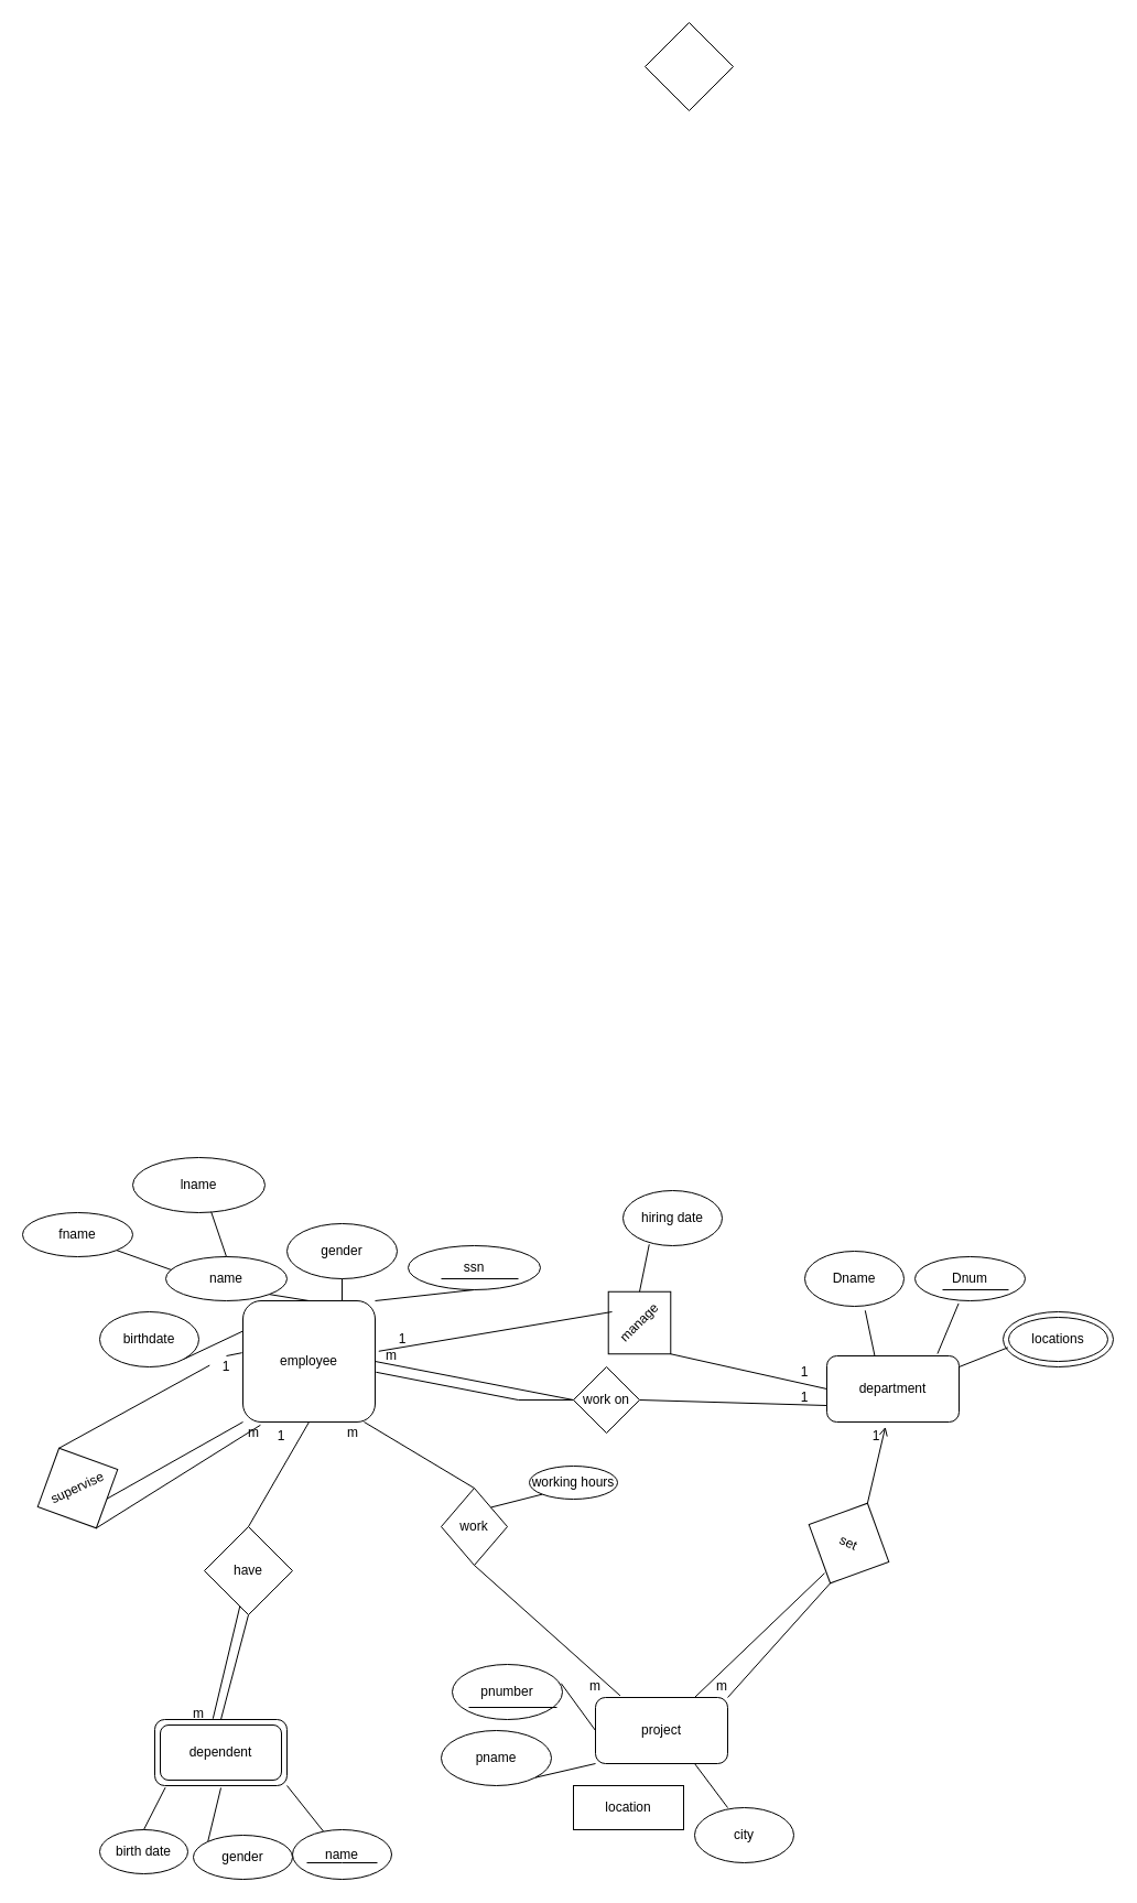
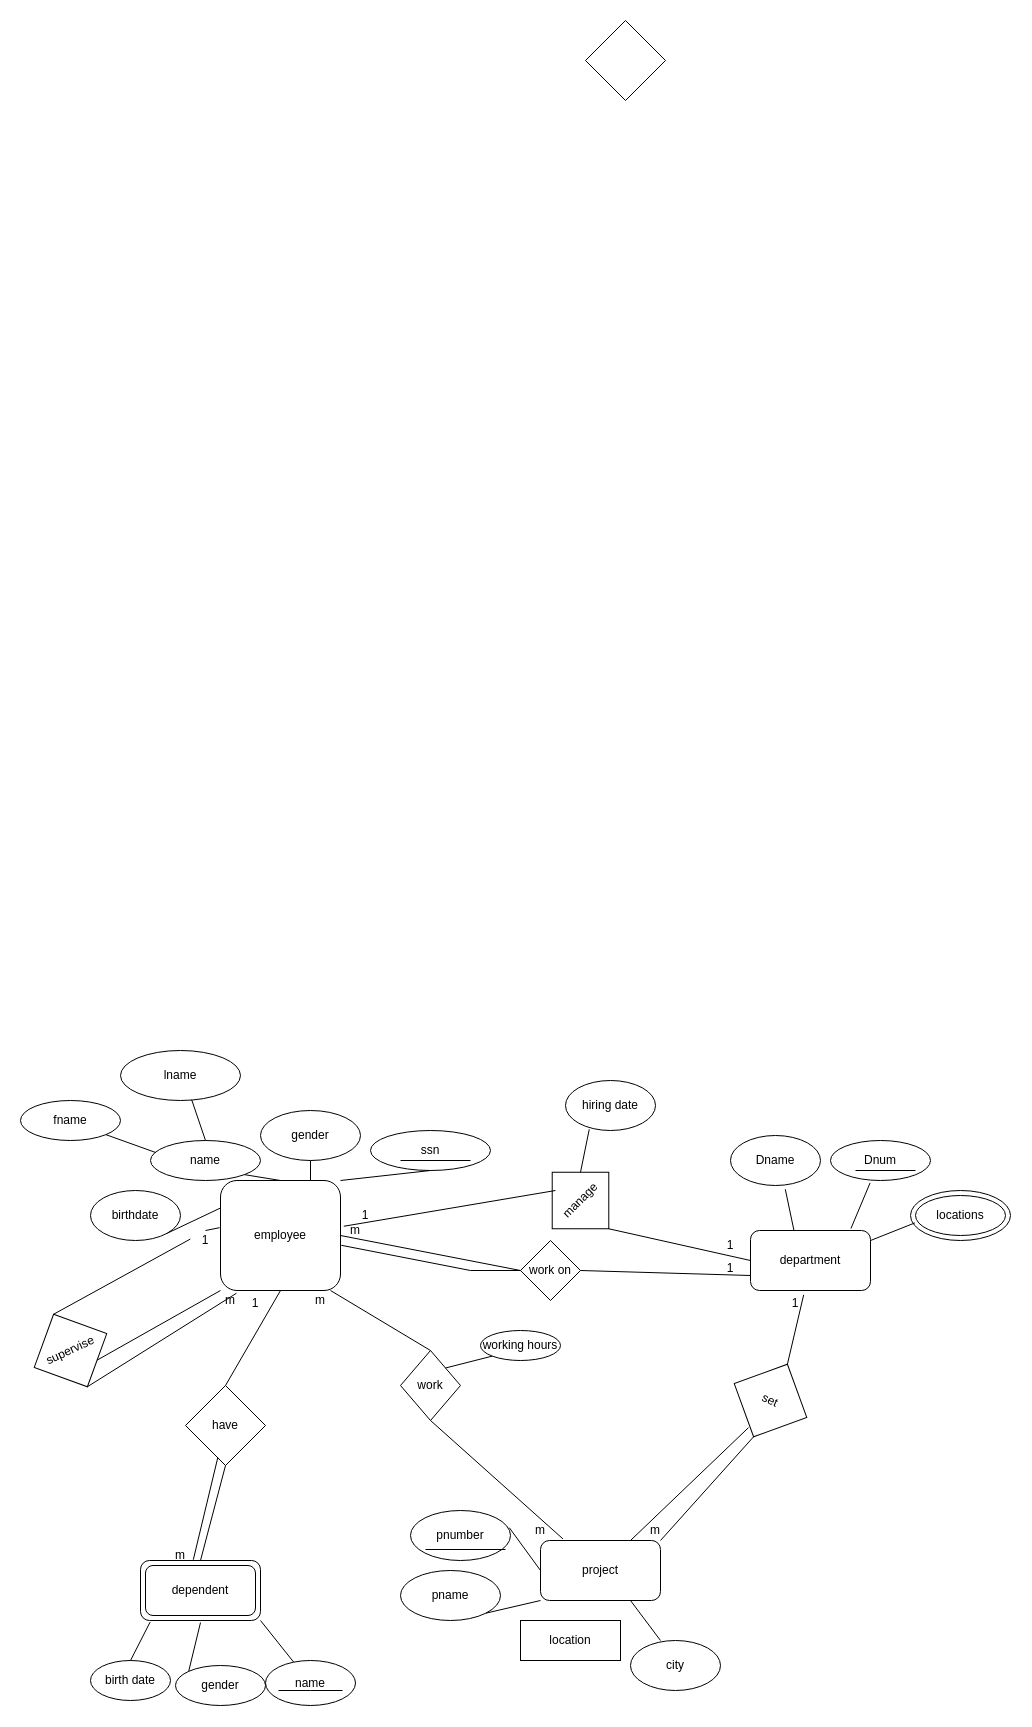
- <mxCell id="70" value="" style="endArrow=open;html=1;rounded=0;entryX=0.443;entryY=1.073;entryDx=0;entryDy=0;entryPerimeter=0;exitX=0.5;exitY=0;exitDx=0;exitDy=0;" edge="1" parent="1" source="71" target="18"><mxGeometry width="50" height="50" relative="1" as="geometry"><mxPoint x="790" y="1360" as="sourcePoint" /><mxPoint x="550" y="1390" as="targetPoint" /></mxGeometry></mxCell>
+ <mxCell id="70" value="" style="endArrow=none;html=1;rounded=0;entryX=0.443;entryY=1.073;entryDx=0;entryDy=0;entryPerimeter=0;exitX=0.5;exitY=0;exitDx=0;exitDy=0;" edge="1" parent="1" source="71" target="18"><mxGeometry width="50" height="50" relative="1" as="geometry"><mxPoint x="790" y="1360" as="sourcePoint" /><mxPoint x="550" y="1390" as="targetPoint" /></mxGeometry></mxCell>
